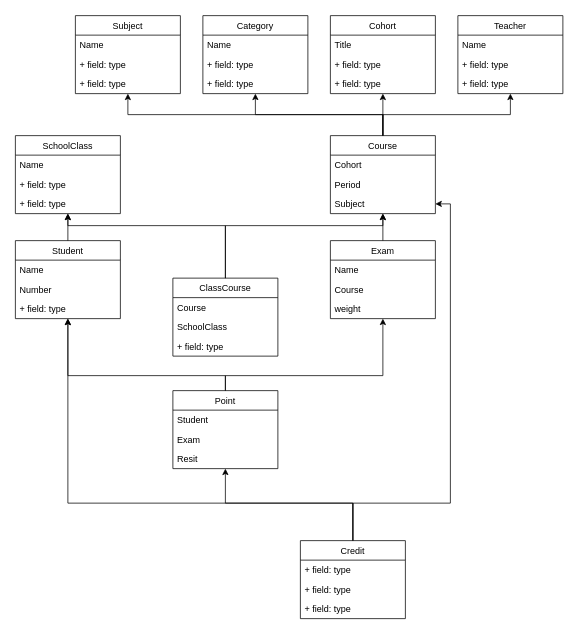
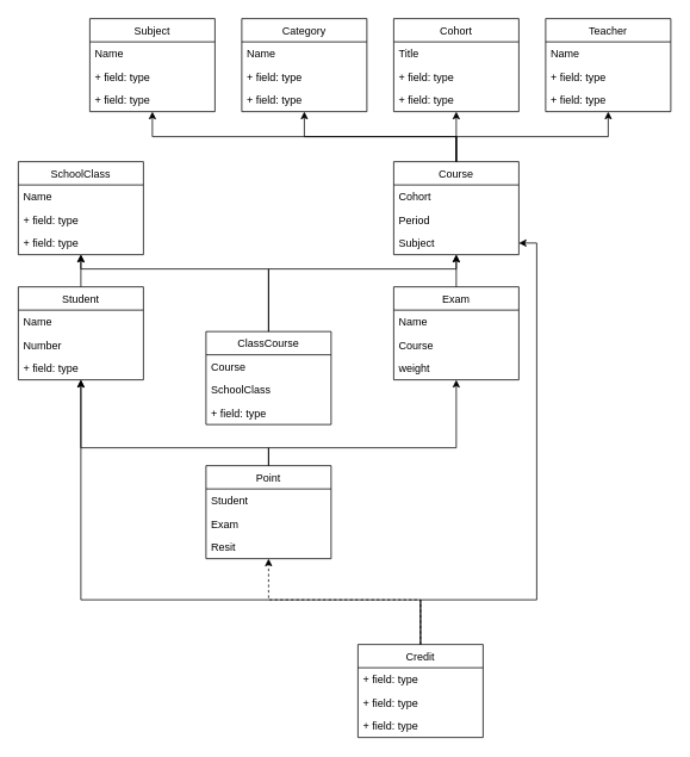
- <mxCell id="53" style="edgeStyle=orthogonalEdgeStyle;rounded=0;orthogonalLoop=1;jettySize=auto;html=1;exitX=0.5;exitY=0;exitDx=0;exitDy=0;entryX=0.5;entryY=1;entryDx=0;entryDy=0;" edge="1" parent="1" source="55" target="35"><mxGeometry relative="1" as="geometry"><Array as="points"><mxPoint x="470" y="670" /><mxPoint x="300" y="670" /></Array></mxGeometry></mxCell>
+ <mxCell id="53" style="edgeStyle=orthogonalEdgeStyle;rounded=0;orthogonalLoop=1;jettySize=auto;html=1;exitX=0.5;exitY=0;exitDx=0;exitDy=0;entryX=0.5;entryY=1;entryDx=0;entryDy=0;dashed=1;" edge="1" parent="1" source="55" target="35"><mxGeometry relative="1" as="geometry"><Array as="points"><mxPoint x="470" y="670" /><mxPoint x="300" y="670" /></Array></mxGeometry></mxCell>
